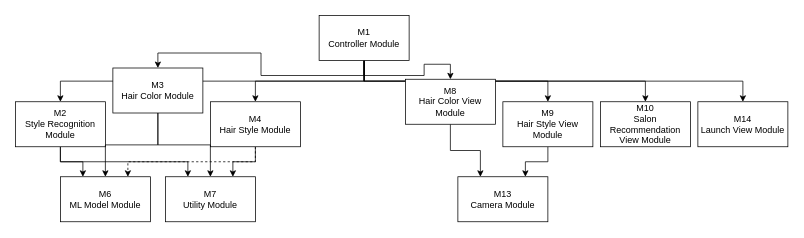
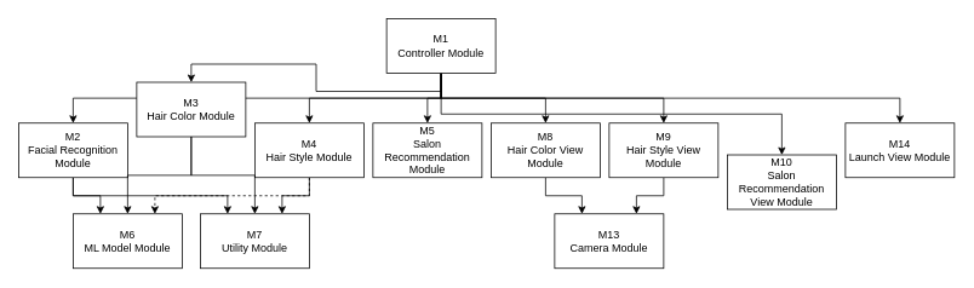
+ <mxCell id="5" style="edgeStyle=orthogonalEdgeStyle;rounded=0;orthogonalLoop=1;jettySize=auto;html=1;exitX=0.5;exitY=1;exitDx=0;exitDy=0;entryX=0.5;entryY=0;entryDx=0;entryDy=0;" parent="1" source="10" target="20" edge="1"><mxGeometry relative="1" as="geometry" /></mxCell>
- <mxCell id="26" value="M8&lt;br&gt;Hair Color View Module" style="rounded=0;whiteSpace=wrap;html=1;" parent="1" vertex="1"><mxGeometry x="540" y="105" width="120" height="60" as="geometry" /></mxCell>
+ <mxCell id="26" value="M8&lt;br&gt;Hair Color View Module" style="rounded=0;whiteSpace=wrap;html=1;" parent="1" vertex="1"><mxGeometry x="540" y="135" width="120" height="60" as="geometry" /></mxCell>
- <mxCell id="13" value="M2&lt;br&gt;Style Recognition Module" style="rounded=0;whiteSpace=wrap;html=1;" parent="1" vertex="1"><mxGeometry x="20" y="135" width="120" height="60" as="geometry" /></mxCell>
+ <mxCell id="13" value="M2&lt;br&gt;Facial Recognition Module" style="rounded=0;whiteSpace=wrap;html=1;" parent="1" vertex="1"><mxGeometry x="20" y="135" width="120" height="60" as="geometry" /></mxCell>
+ <mxCell id="20" value="M5&lt;br&gt;Salon Recommendation Module" style="rounded=0;whiteSpace=wrap;html=1;" parent="1" vertex="1"><mxGeometry x="410" y="135" width="120" height="60" as="geometry" /></mxCell>
- <mxCell id="27" value="M10&lt;br&gt;Salon Recommendation View Module" style="rounded=0;whiteSpace=wrap;html=1;" parent="1" vertex="1"><mxGeometry x="800" y="135" width="120" height="60" as="geometry" /></mxCell>
+ <mxCell id="27" value="M10&lt;br&gt;Salon Recommendation View Module" style="rounded=0;whiteSpace=wrap;html=1;" parent="1" vertex="1"><mxGeometry x="800" y="170" width="120" height="60" as="geometry" /></mxCell>
